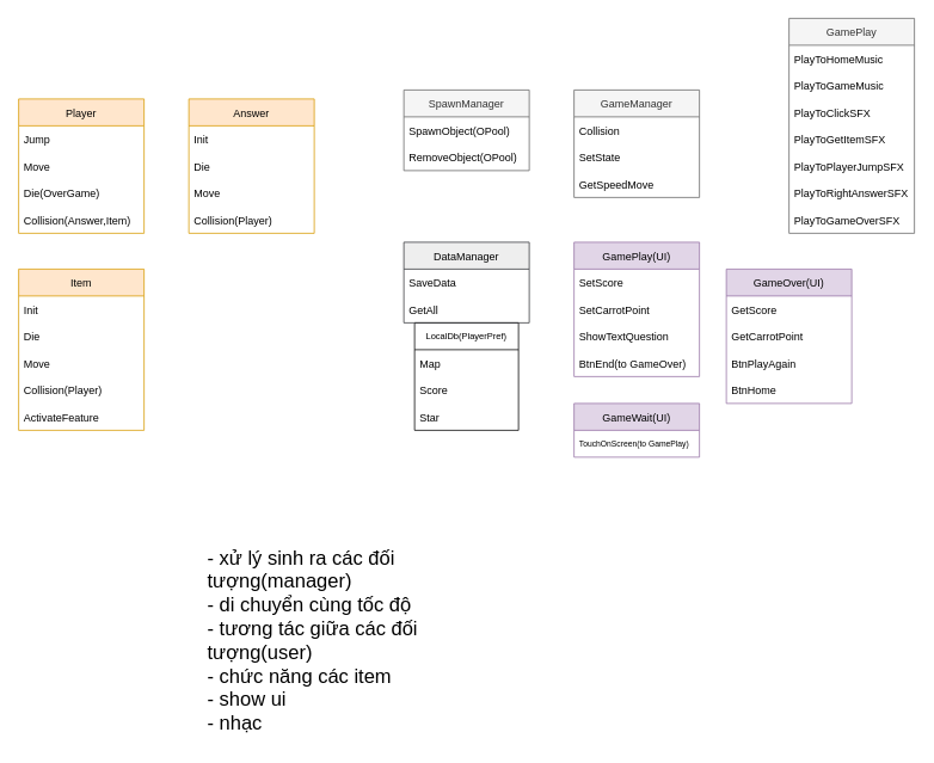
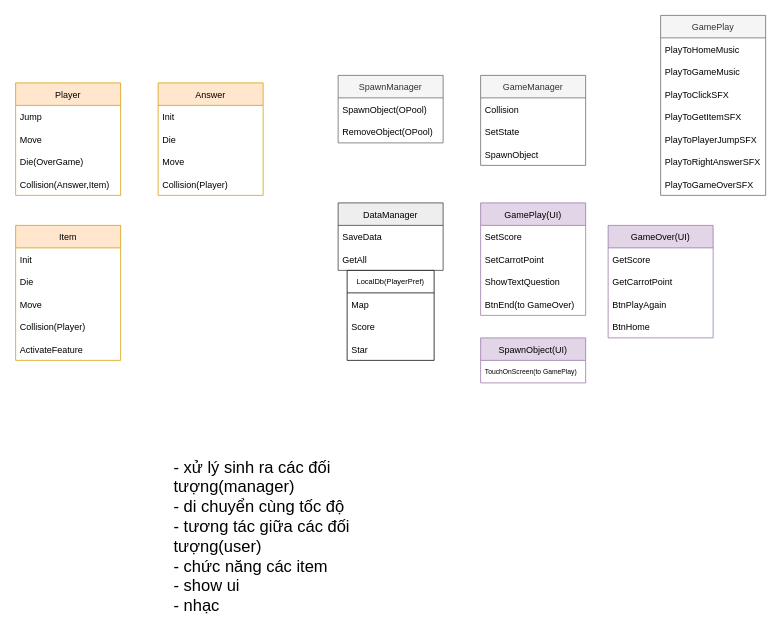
- <mxCell id="24" value="GetSpeedMove" style="text;strokeColor=none;fillColor=none;align=left;verticalAlign=middle;spacingLeft=4;spacingRight=4;overflow=hidden;points=[[0,0.5],[1,0.5]];portConstraint=eastwest;rotatable=0;" parent="21" vertex="1"><mxGeometry y="90" width="140" height="30" as="geometry" /></mxCell>
+ <mxCell id="24" value="SpawnObject" style="text;strokeColor=none;fillColor=none;align=left;verticalAlign=middle;spacingLeft=4;spacingRight=4;overflow=hidden;points=[[0,0.5],[1,0.5]];portConstraint=eastwest;rotatable=0;" parent="21" vertex="1"><mxGeometry y="90" width="140" height="30" as="geometry" /></mxCell>
- <mxCell id="50" value="GameWait(UI)" style="swimlane;fontStyle=0;childLayout=stackLayout;horizontal=1;startSize=30;horizontalStack=0;resizeParent=1;resizeParentMax=0;resizeLast=0;collapsible=1;marginBottom=0;fillColor=#e1d5e7;strokeColor=#9673a6;" parent="1" vertex="1"><mxGeometry x="640" y="450" width="140" height="60" as="geometry" /></mxCell>
+ <mxCell id="50" value="SpawnObject(UI)" style="swimlane;fontStyle=0;childLayout=stackLayout;horizontal=1;startSize=30;horizontalStack=0;resizeParent=1;resizeParentMax=0;resizeLast=0;collapsible=1;marginBottom=0;fillColor=#e1d5e7;strokeColor=#9673a6;" parent="1" vertex="1"><mxGeometry x="640" y="450" width="140" height="60" as="geometry" /></mxCell>
